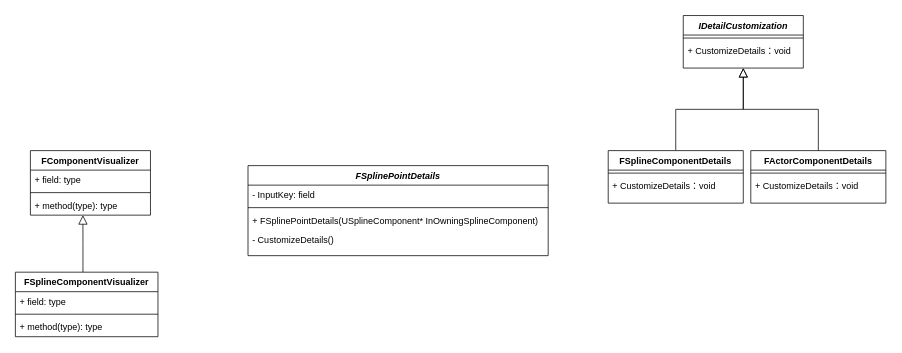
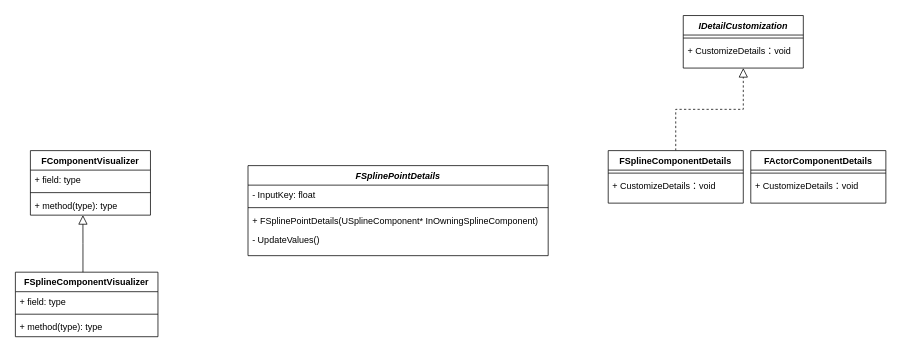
- <mxCell id="5" value="" style="endArrow=block;endSize=10;endFill=0;shadow=0;strokeWidth=1;rounded=0;curved=0;edgeStyle=elbowEdgeStyle;elbow=vertical;exitX=0.5;exitY=0;exitDx=0;exitDy=0;" parent="1" source="10" target="2" edge="1"><mxGeometry width="160" relative="1" as="geometry"><mxPoint x="890" y="260" as="sourcePoint" /><mxPoint x="890" y="103" as="targetPoint" /></mxGeometry></mxCell>
+ <mxCell id="5" value="" style="endArrow=block;endSize=10;endFill=0;shadow=0;strokeWidth=1;rounded=0;curved=0;edgeStyle=elbowEdgeStyle;elbow=vertical;exitX=0.5;exitY=0;exitDx=0;exitDy=0;dashed=1;" parent="1" source="10" target="2" edge="1"><mxGeometry width="160" relative="1" as="geometry"><mxPoint x="890" y="260" as="sourcePoint" /><mxPoint x="890" y="103" as="targetPoint" /></mxGeometry></mxCell>
- <mxCell id="9" value="" style="endArrow=block;endSize=10;endFill=0;shadow=0;strokeWidth=1;rounded=0;curved=0;edgeStyle=elbowEdgeStyle;elbow=vertical;" parent="1" source="6" target="2" edge="1"><mxGeometry width="160" relative="1" as="geometry"><mxPoint x="900" y="273" as="sourcePoint" /><mxPoint x="1000" y="171" as="targetPoint" /></mxGeometry></mxCell>
- <mxCell id="23" value="- InputKey: field" style="text;align=left;verticalAlign=top;spacingLeft=4;spacingRight=4;overflow=hidden;rotatable=0;points=[[0,0.5],[1,0.5]];portConstraint=eastwest;" vertex="1" parent="22"><mxGeometry y="26" width="400" height="26" as="geometry" /></mxCell>
+ <mxCell id="23" value="- InputKey: float" style="text;align=left;verticalAlign=top;spacingLeft=4;spacingRight=4;overflow=hidden;rotatable=0;points=[[0,0.5],[1,0.5]];portConstraint=eastwest;" vertex="1" parent="22"><mxGeometry y="26" width="400" height="26" as="geometry" /></mxCell>
- <mxCell id="26" value="- CustomizeDetails()" style="text;align=left;verticalAlign=top;spacingLeft=4;spacingRight=4;overflow=hidden;rotatable=0;points=[[0,0.5],[1,0.5]];portConstraint=eastwest;" vertex="1" parent="22"><mxGeometry y="86" width="400" height="26" as="geometry" /></mxCell>
+ <mxCell id="26" value="- UpdateValues()" style="text;align=left;verticalAlign=top;spacingLeft=4;spacingRight=4;overflow=hidden;rotatable=0;points=[[0,0.5],[1,0.5]];portConstraint=eastwest;" vertex="1" parent="22"><mxGeometry y="86" width="400" height="26" as="geometry" /></mxCell>
